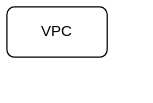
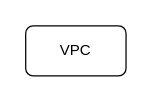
- <mxCell id="2" value="VPC" style="rounded=1;whiteSpace=wrap;html=1;" vertex="1" parent="1"><mxGeometry x="5" y="5" width="80" height="40" as="geometry" /></mxCell>
+ <mxCell id="2" value="VPC" style="rounded=1;whiteSpace=wrap;html=1;" vertex="1" parent="1"><mxGeometry x="20" y="20" width="80" height="40" as="geometry" /></mxCell>
